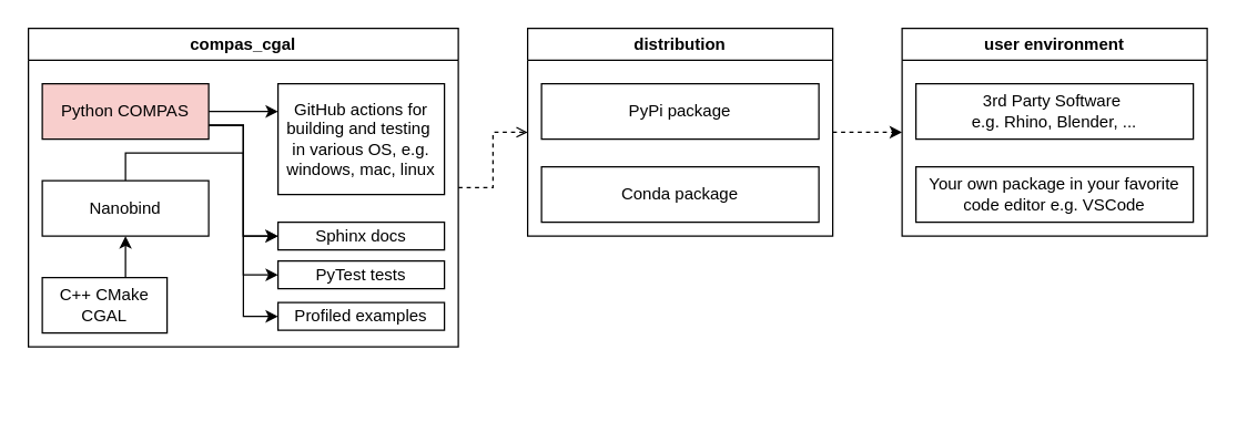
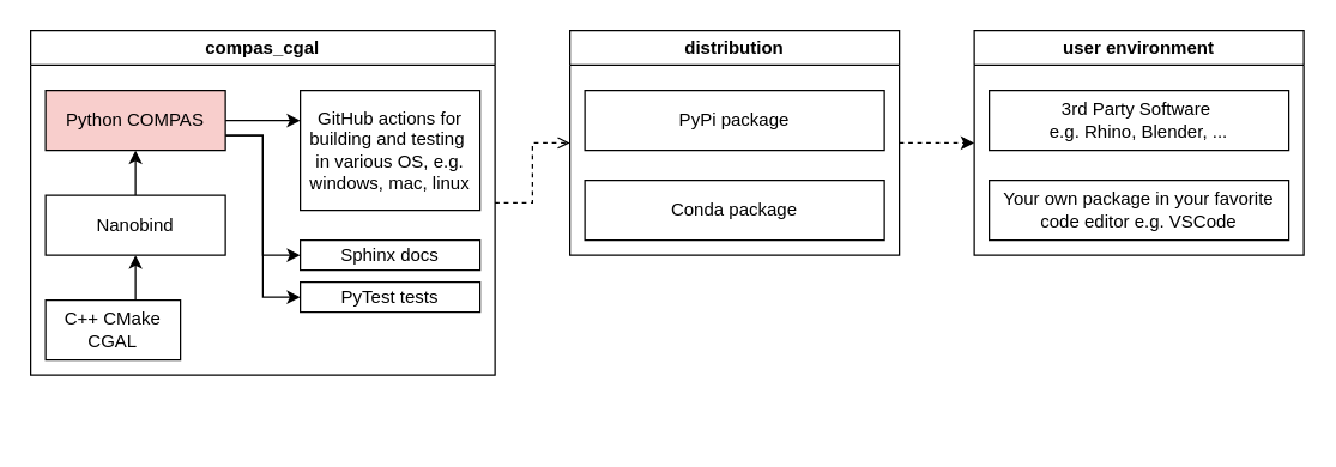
- <mxCell id="14" style="edgeStyle=orthogonalEdgeStyle;rounded=0;orthogonalLoop=1;jettySize=auto;html=1;exitX=0.5;exitY=0;exitDx=0;exitDy=0;" edge="1" parent="3" source="15" target="12"><mxGeometry relative="1" as="geometry" /></mxCell>
+ <mxCell id="14" style="edgeStyle=orthogonalEdgeStyle;rounded=0;orthogonalLoop=1;jettySize=auto;html=1;exitX=0.5;exitY=0;exitDx=0;exitDy=0;entryX=0.5;entryY=1;entryDx=0;entryDy=0;" edge="1" parent="3" source="15" target="8"><mxGeometry relative="1" as="geometry" /></mxCell>
- <mxCell id="6" style="edgeStyle=orthogonalEdgeStyle;rounded=0;orthogonalLoop=1;jettySize=auto;html=1;exitX=1;exitY=0.75;exitDx=0;exitDy=0;entryX=0;entryY=0.5;entryDx=0;entryDy=0;" edge="1" parent="3" source="8" target="10"><mxGeometry relative="1" as="geometry" /></mxCell>
- <mxCell id="10" value="Profiled examples" style="rounded=0;whiteSpace=wrap;html=1;" vertex="1" parent="9"><mxGeometry y="148" width="120" height="20" as="geometry" /></mxCell>
